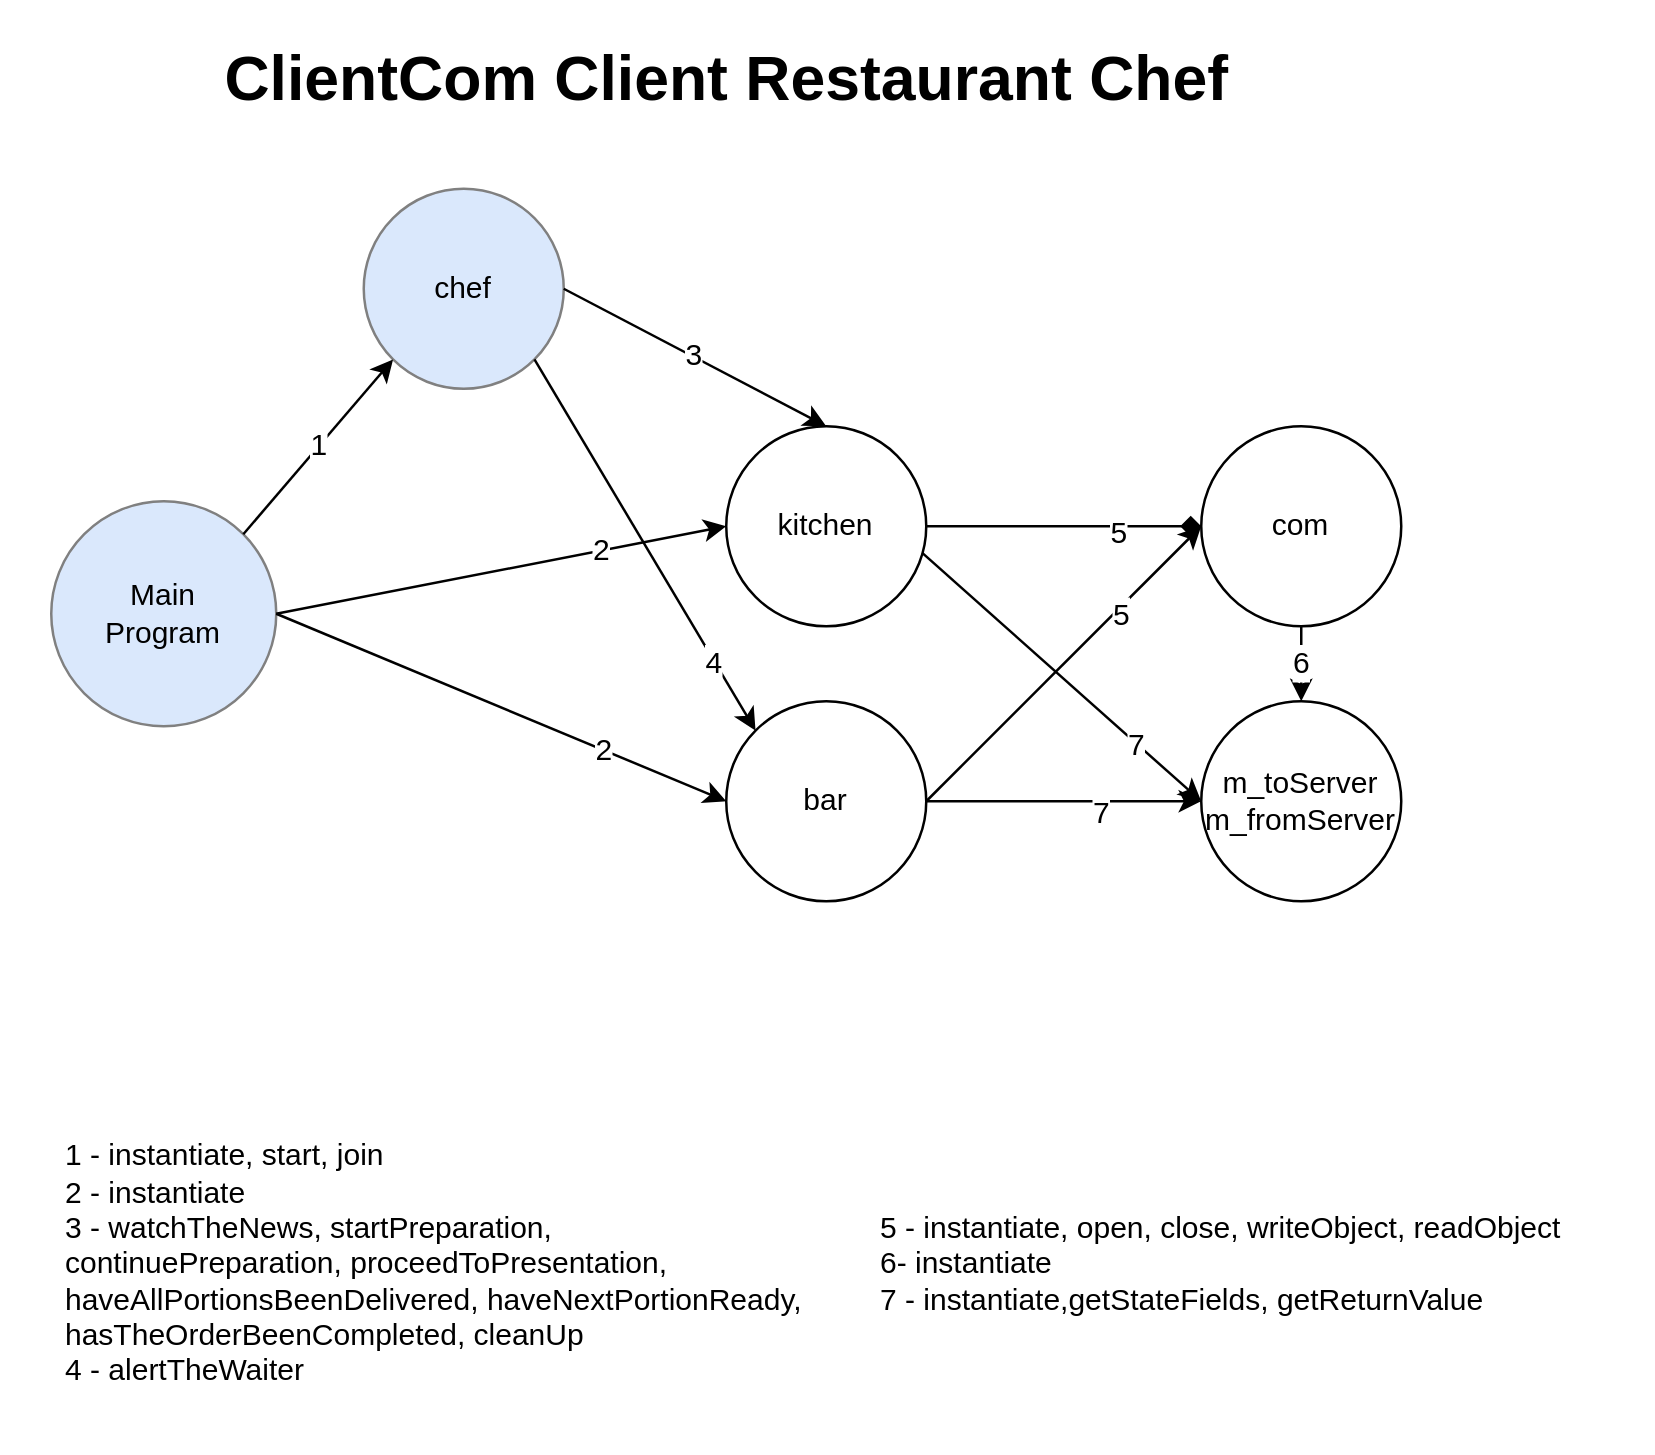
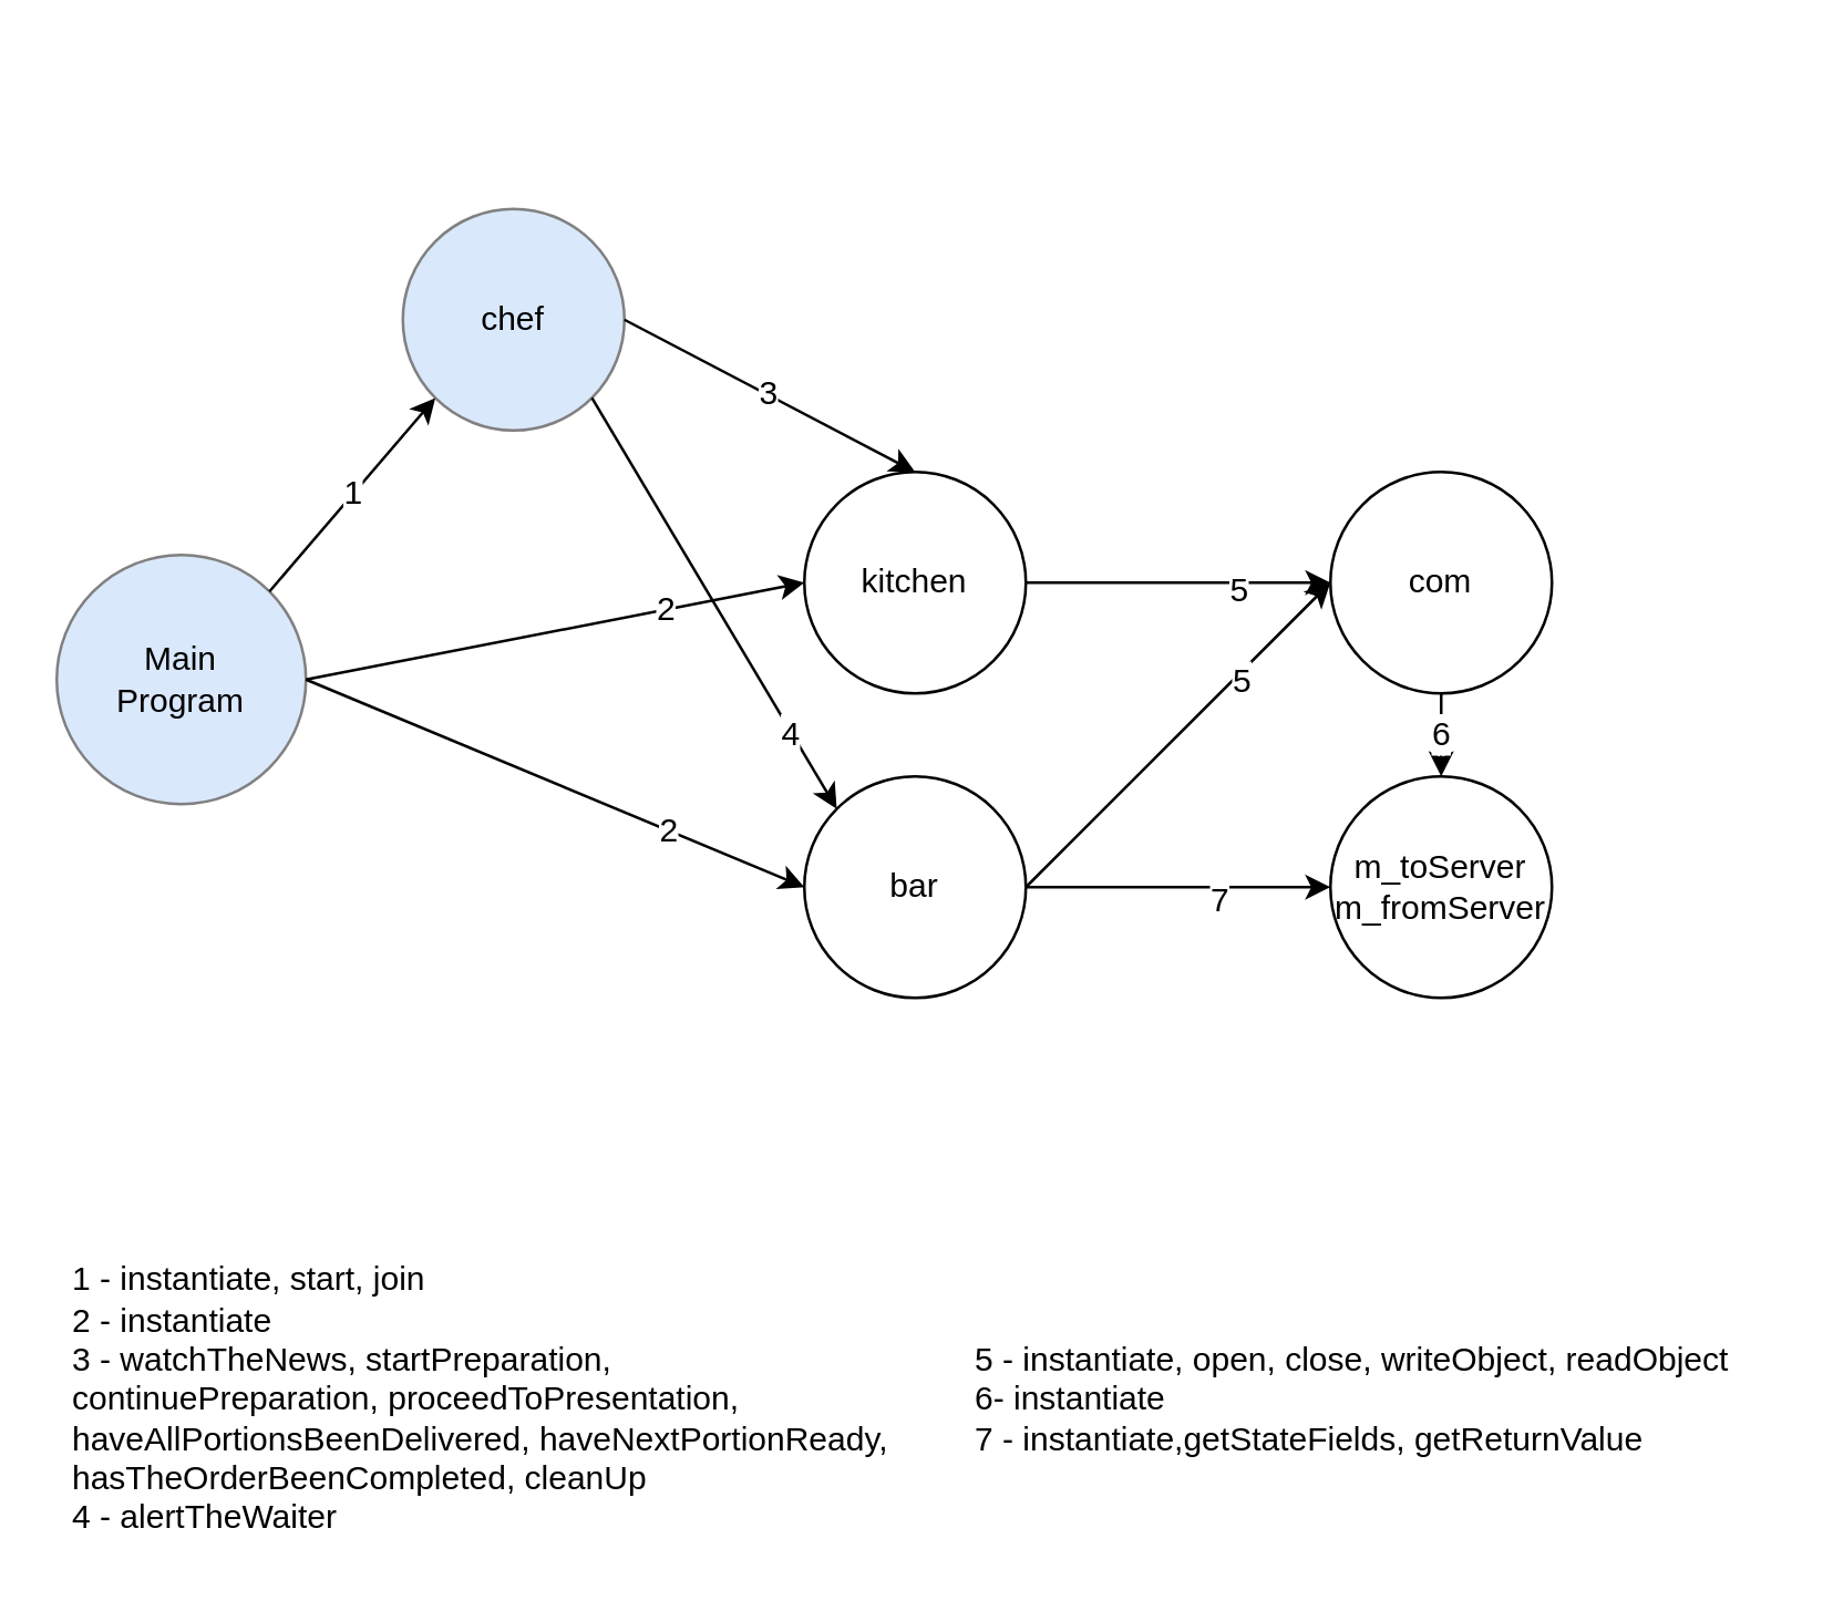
- <mxCell id="8" value="&lt;b&gt;&lt;font style=&quot;font-size: 25px;&quot;&gt;ClientCom Client Restaurant Chef&lt;/font&gt;&lt;/b&gt;" style="text;html=1;align=center;verticalAlign=middle;resizable=0;points=[];autosize=1;strokeColor=none;fillColor=none;" vertex="1" parent="1"><mxGeometry x="80" y="20" width="420" height="20" as="geometry" /></mxCell>
- <mxCell id="20" value="" style="endArrow=diamond;html=1;rounded=0;fontSize=12;exitX=1;exitY=0.5;exitDx=0;exitDy=0;entryX=0;entryY=0.5;entryDx=0;entryDy=0;" edge="1" parent="1" source="3" target="10"><mxGeometry width="50" height="50" relative="1" as="geometry"><mxPoint x="290" y="450" as="sourcePoint" /><mxPoint x="340" y="400" as="targetPoint" /></mxGeometry></mxCell>
+ <mxCell id="20" value="" style="endArrow=classic;html=1;rounded=0;fontSize=12;exitX=1;exitY=0.5;exitDx=0;exitDy=0;entryX=0;entryY=0.5;entryDx=0;entryDy=0;" edge="1" parent="1" source="3" target="10"><mxGeometry width="50" height="50" relative="1" as="geometry"><mxPoint x="290" y="450" as="sourcePoint" /><mxPoint x="340" y="400" as="targetPoint" /></mxGeometry></mxCell>
- <mxCell id="25" value="" style="endArrow=classic;html=1;rounded=0;fontSize=12;exitX=0.98;exitY=0.633;exitDx=0;exitDy=0;exitPerimeter=0;entryX=0;entryY=0.5;entryDx=0;entryDy=0;" edge="1" parent="1" source="3" target="11"><mxGeometry width="50" height="50" relative="1" as="geometry"><mxPoint x="130" y="440" as="sourcePoint" /><mxPoint x="450" y="300" as="targetPoint" /></mxGeometry></mxCell>
- <mxCell id="26" value="7" style="edgeLabel;html=1;align=center;verticalAlign=middle;resizable=0;points=[];fontSize=12;" vertex="1" connectable="0" parent="25"><mxGeometry x="0.544" y="-1" relative="1" as="geometry"><mxPoint as="offset" /></mxGeometry></mxCell>
